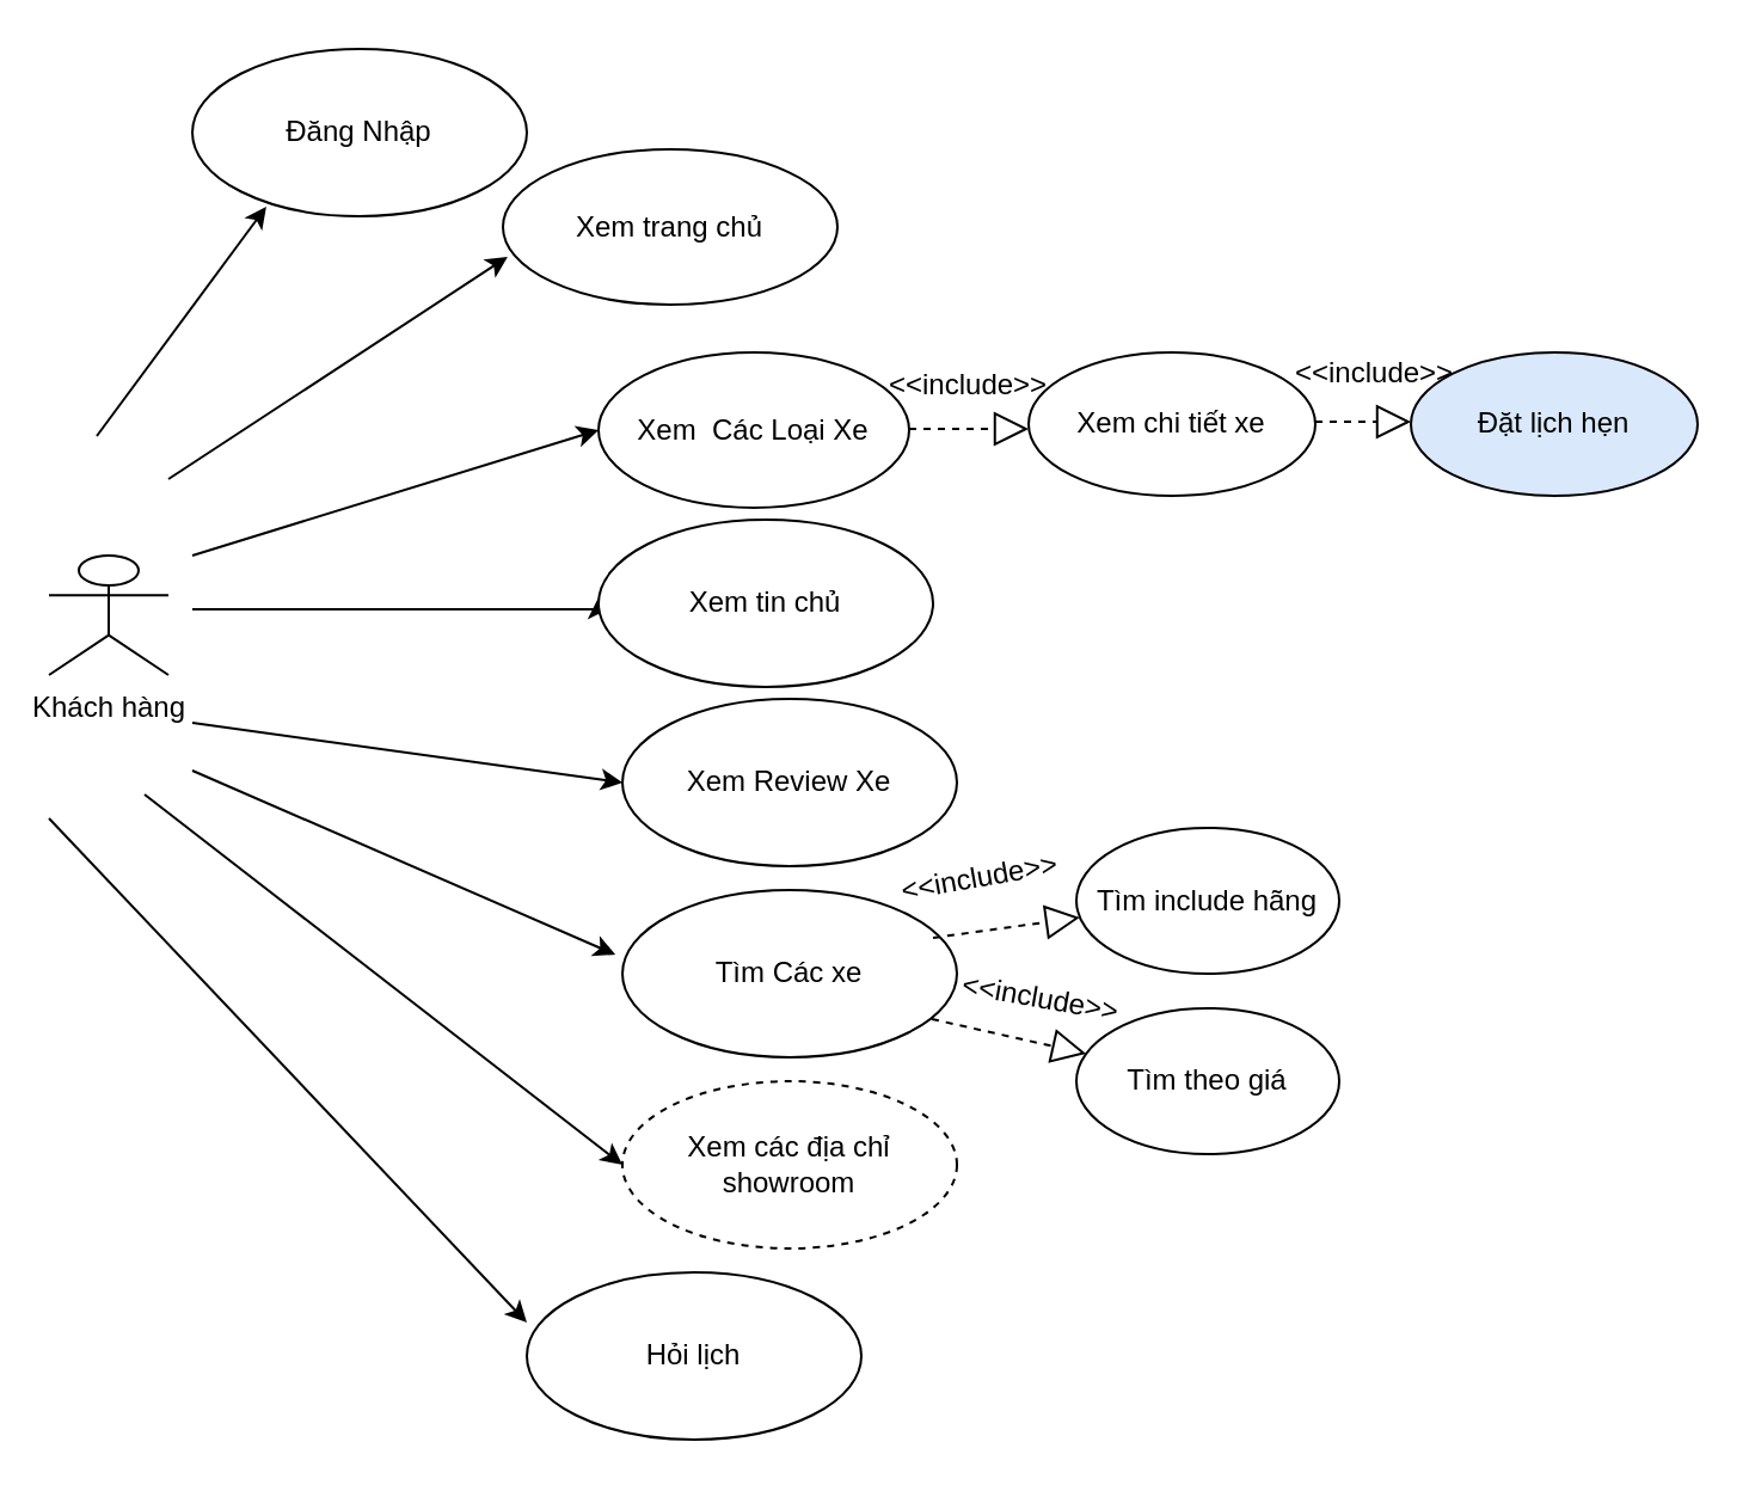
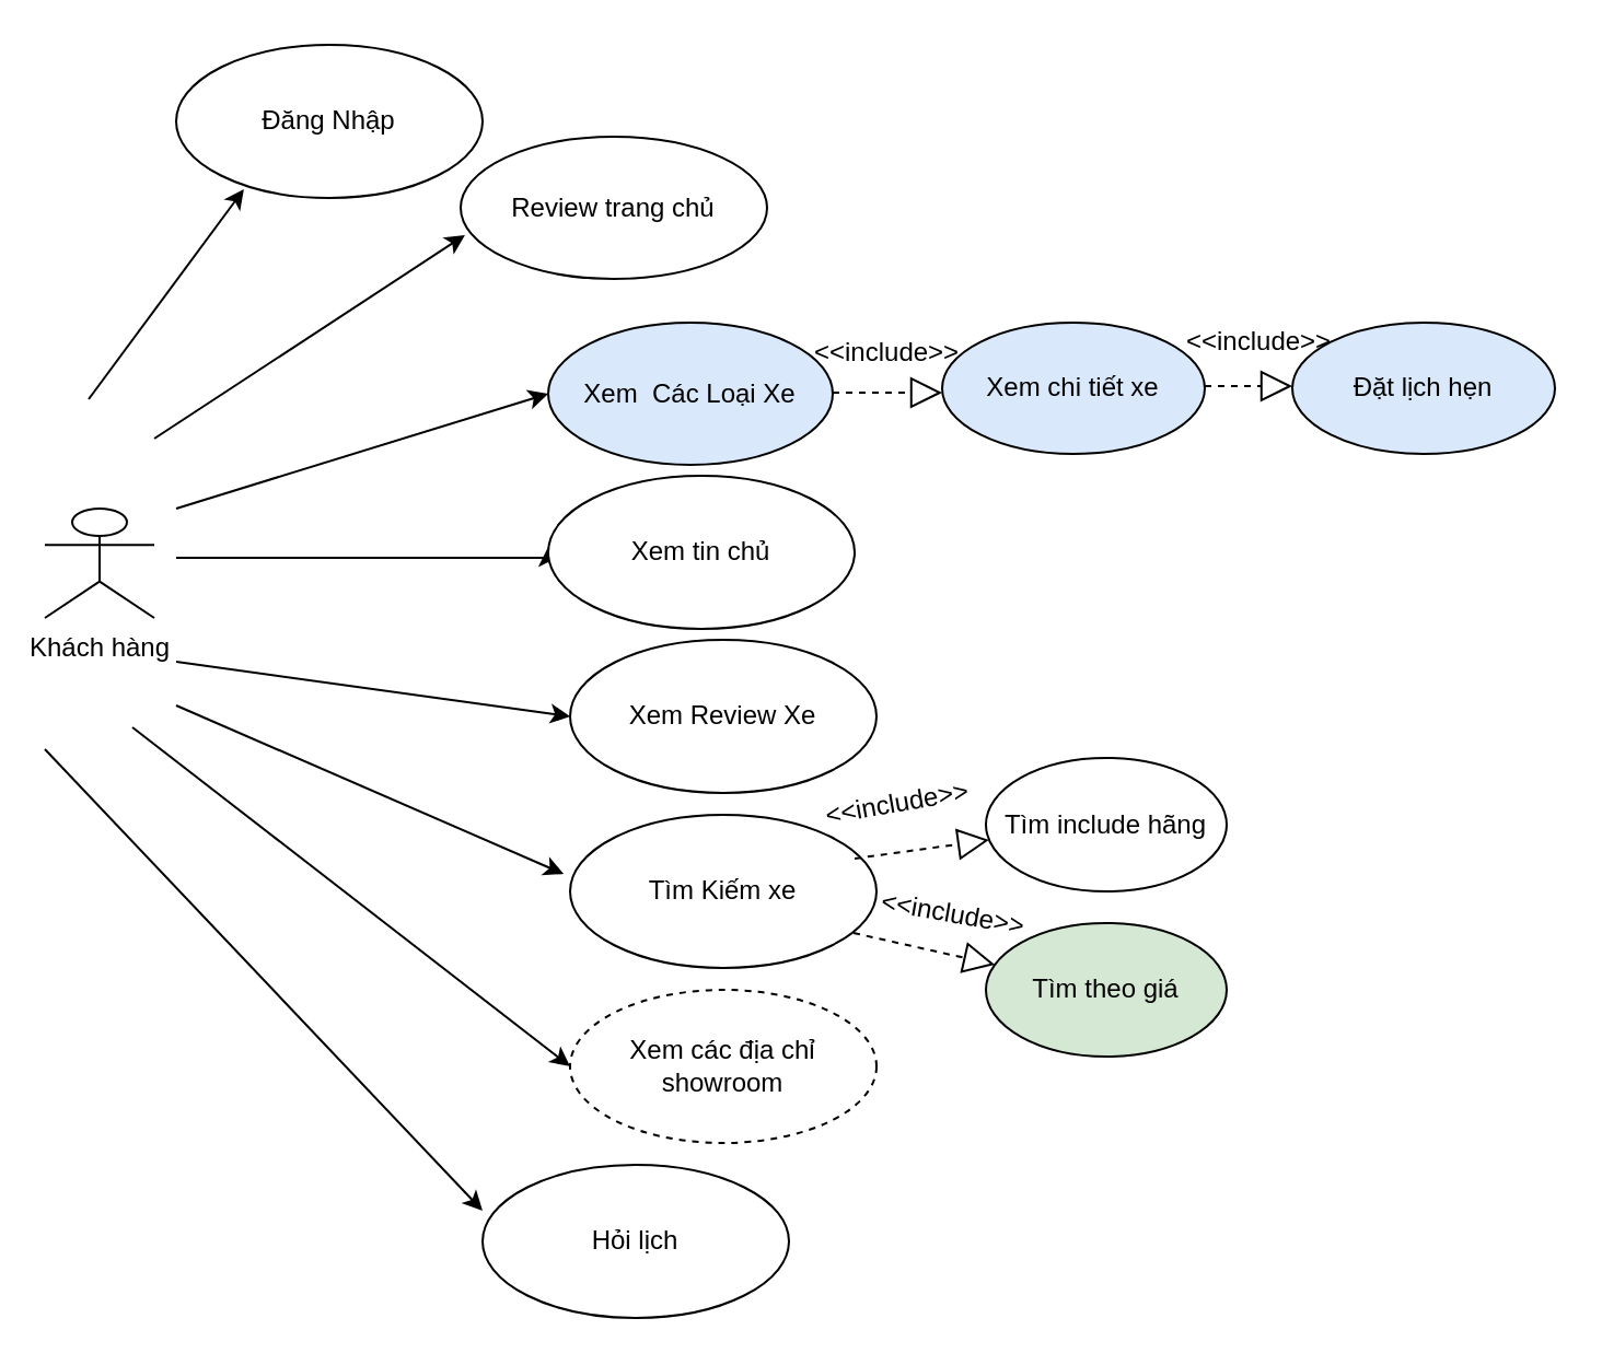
- <mxCell id="4" value="Xem trang chủ" style="ellipse;whiteSpace=wrap;html=1;" parent="1" vertex="1"><mxGeometry x="210" y="62" width="140" height="65" as="geometry" /></mxCell>
+ <mxCell id="4" value="Review trang chủ" style="ellipse;whiteSpace=wrap;html=1;" parent="1" vertex="1"><mxGeometry x="210" y="62" width="140" height="65" as="geometry" /></mxCell>
- <mxCell id="6" value="Xem chi tiết xe" style="ellipse;whiteSpace=wrap;html=1;" parent="1" vertex="1"><mxGeometry x="430" y="147" width="120" height="60" as="geometry" /></mxCell>
+ <mxCell id="6" value="Xem chi tiết xe" style="ellipse;whiteSpace=wrap;html=1;fillColor=#dae8fc;" parent="1" vertex="1"><mxGeometry x="430" y="147" width="120" height="60" as="geometry" /></mxCell>
- <mxCell id="5" value="Xem&amp;nbsp; Các Loại Xe" style="ellipse;whiteSpace=wrap;html=1;" parent="1" vertex="1"><mxGeometry x="250" y="147" width="130" height="65" as="geometry" /></mxCell>
+ <mxCell id="5" value="Xem&amp;nbsp; Các Loại Xe" style="ellipse;whiteSpace=wrap;html=1;fillColor=#dae8fc;" parent="1" vertex="1"><mxGeometry x="250" y="147" width="130" height="65" as="geometry" /></mxCell>
- <mxCell id="10" value="Tìm Các xe" style="ellipse;whiteSpace=wrap;html=1;" parent="1" vertex="1"><mxGeometry x="260" y="372" width="140" height="70" as="geometry" /></mxCell>
+ <mxCell id="10" value="Tìm Kiếm xe" style="ellipse;whiteSpace=wrap;html=1;" parent="1" vertex="1"><mxGeometry x="260" y="372" width="140" height="70" as="geometry" /></mxCell>
- <mxCell id="26" value="Tìm theo giá" style="ellipse;whiteSpace=wrap;html=1;" vertex="1" parent="1"><mxGeometry x="450" y="421.5" width="110" height="61" as="geometry" /></mxCell>
+ <mxCell id="26" value="Tìm theo giá" style="ellipse;whiteSpace=wrap;html=1;fillColor=#d5e8d4;" vertex="1" parent="1"><mxGeometry x="450" y="421.5" width="110" height="61" as="geometry" /></mxCell>
